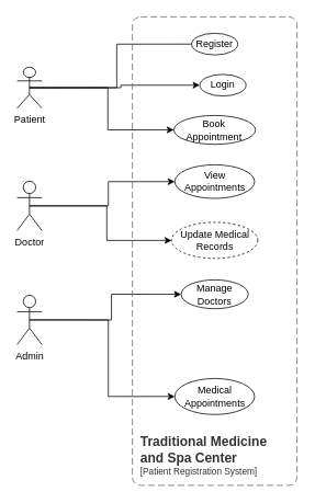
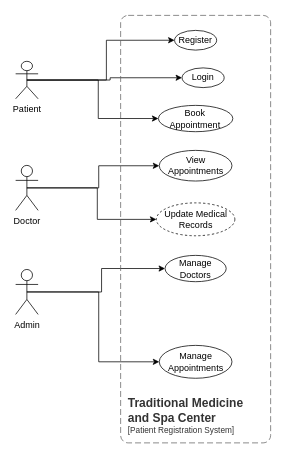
- <mxCell id="9" style="edgeStyle=orthogonalEdgeStyle;rounded=0;orthogonalLoop=1;jettySize=auto;html=1;exitX=0.5;exitY=0.5;exitDx=0;exitDy=0;exitPerimeter=0;entryX=0;entryY=0.5;entryDx=0;entryDy=0;endArrow=none;" edge="1" parent="1" source="11" target="13"><mxGeometry relative="1" as="geometry" /></mxCell>
+ <mxCell id="9" style="edgeStyle=orthogonalEdgeStyle;rounded=0;orthogonalLoop=1;jettySize=auto;html=1;exitX=0.5;exitY=0.5;exitDx=0;exitDy=0;exitPerimeter=0;entryX=0;entryY=0.5;entryDx=0;entryDy=0;" edge="1" parent="1" source="11" target="13"><mxGeometry relative="1" as="geometry" /></mxCell>
- <mxCell id="14" value="Medical Appointments" style="ellipse;whiteSpace=wrap;html=1;container=0;" vertex="1" parent="1"><mxGeometry x="211.54" y="460" width="96.92" height="43.86" as="geometry" /></mxCell>
+ <mxCell id="14" value="Manage Appointments" style="ellipse;whiteSpace=wrap;html=1;container=0;" vertex="1" parent="1"><mxGeometry x="211.54" y="460" width="96.92" height="43.86" as="geometry" /></mxCell>
